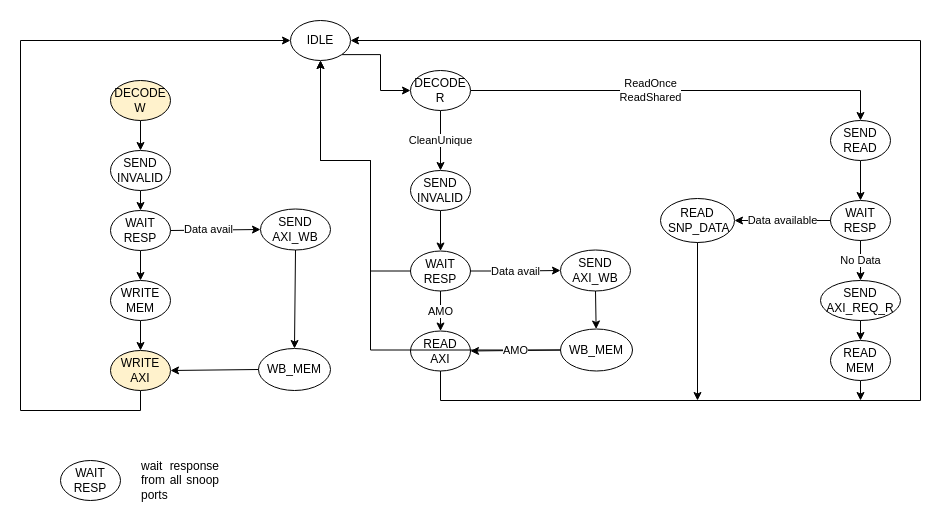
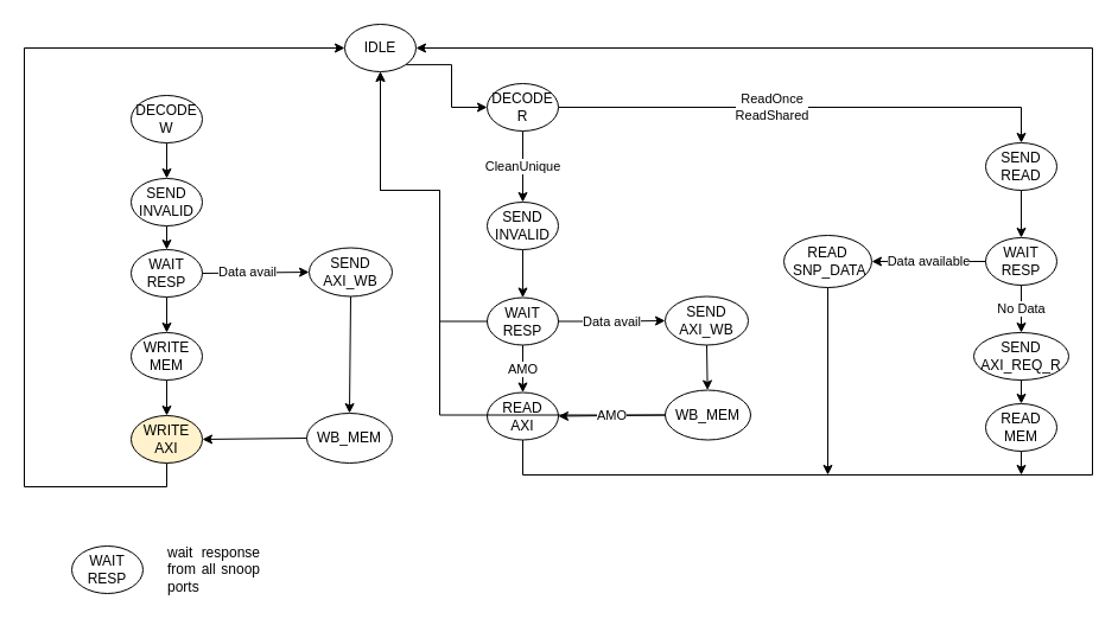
- <mxCell id="20" value="DECODE&lt;br&gt;W" style="ellipse;whiteSpace=wrap;html=1;fillColor=#fff2cc;" parent="1" vertex="1"><mxGeometry x="110" y="80" width="60" height="40" as="geometry" /></mxCell>
+ <mxCell id="20" value="DECODE&lt;br&gt;W" style="ellipse;whiteSpace=wrap;html=1;" parent="1" vertex="1"><mxGeometry x="110" y="80" width="60" height="40" as="geometry" /></mxCell>
